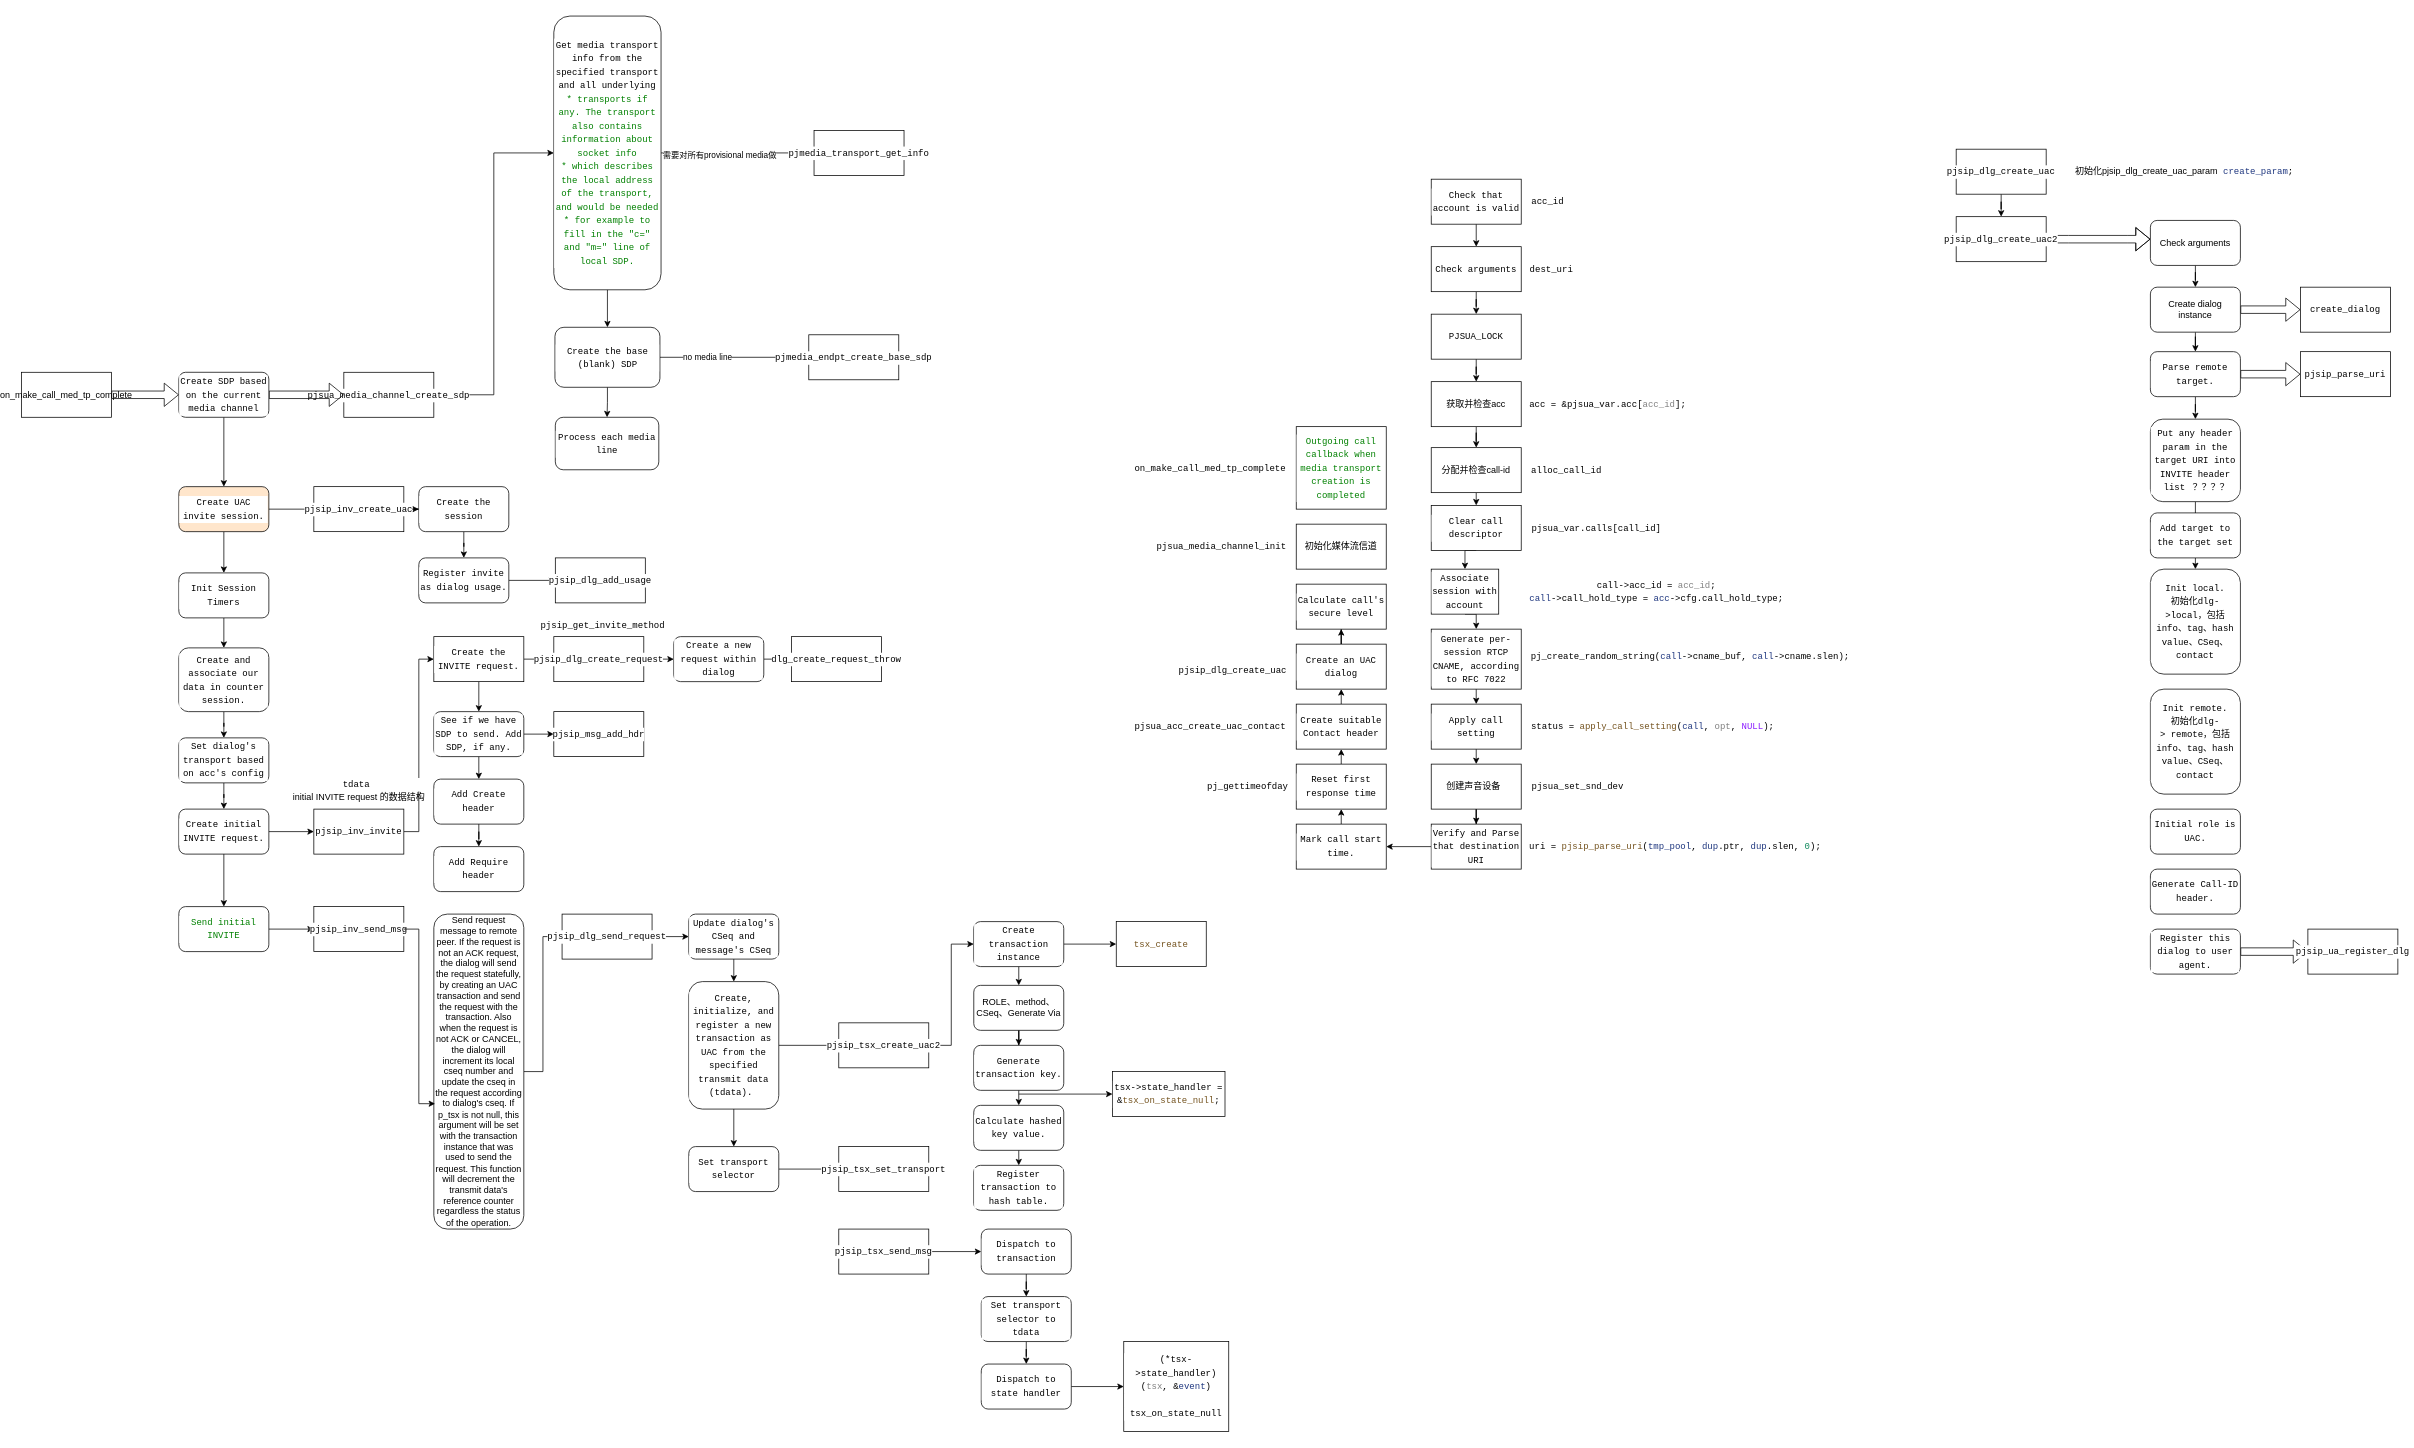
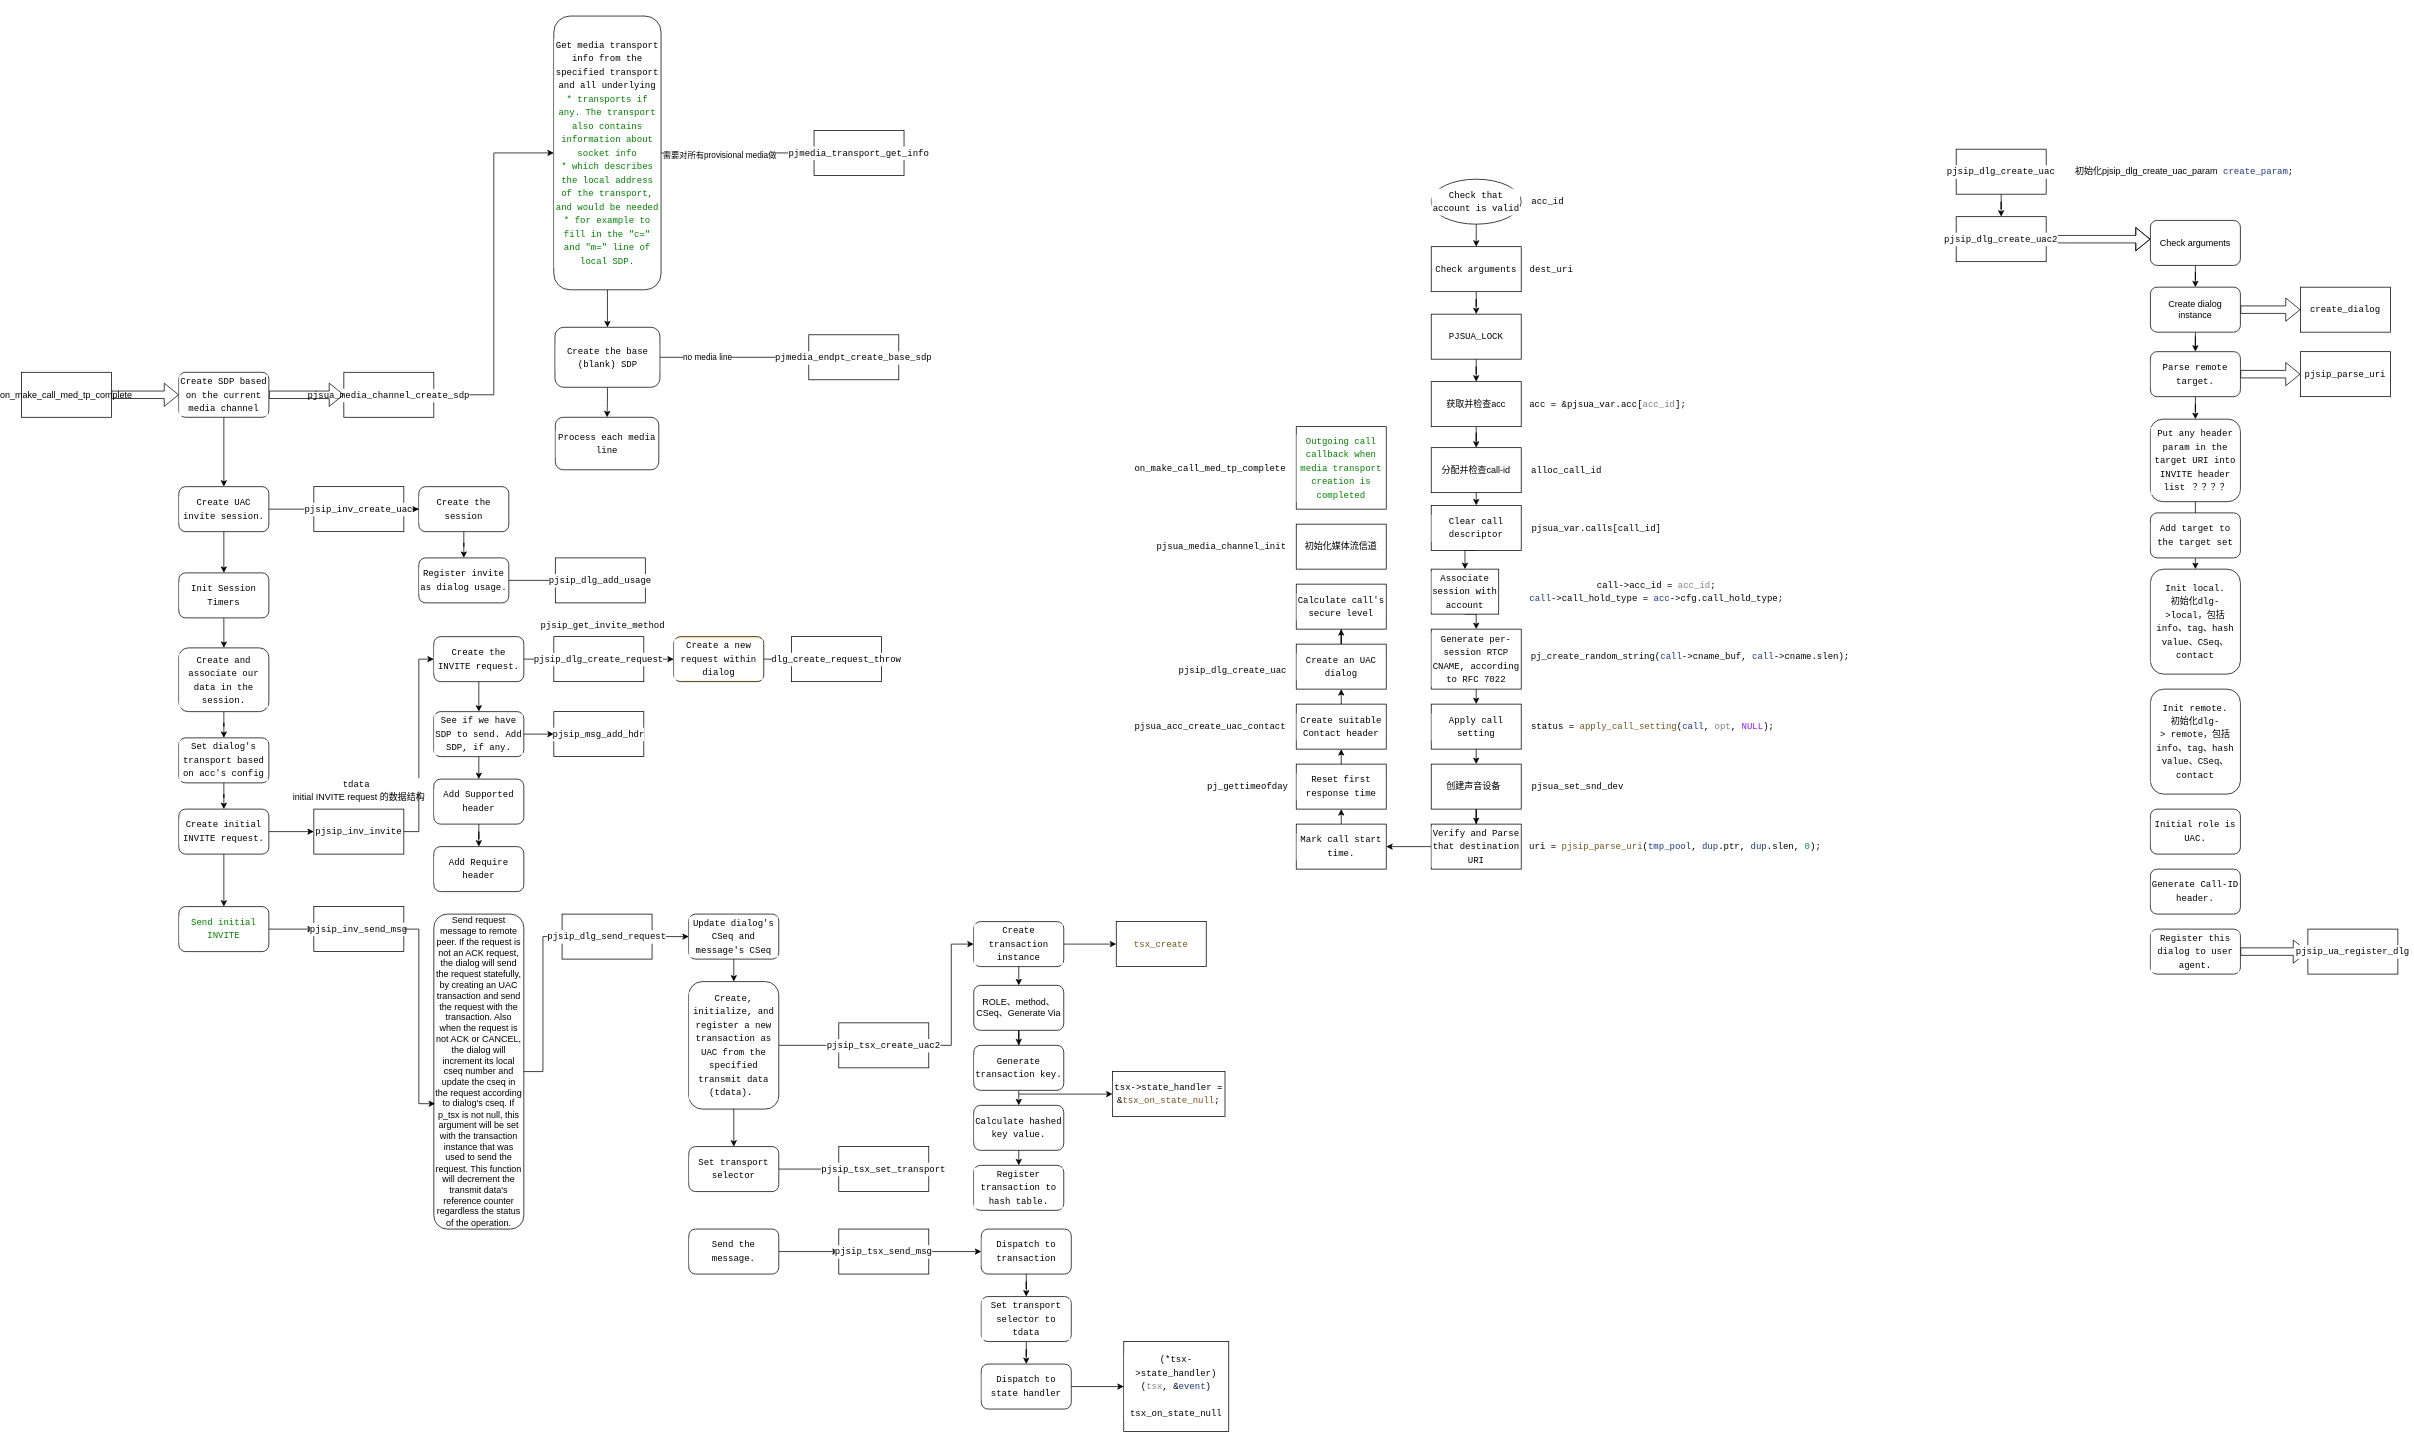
- <mxCell id="3" value="&lt;div style=&quot;background-color: rgb(255, 255, 255); font-family: Menlo, Monaco, &amp;quot;Courier New&amp;quot;, monospace; line-height: 18px;&quot;&gt;Check that account is valid&lt;/div&gt;" style="rounded=0;whiteSpace=wrap;html=1;" vertex="1" parent="1"><mxGeometry x="1900" y="238" width="120" height="60" as="geometry" /></mxCell>
+ <mxCell id="3" value="&lt;div style=&quot;background-color: rgb(255, 255, 255); font-family: Menlo, Monaco, &amp;quot;Courier New&amp;quot;, monospace; line-height: 18px;&quot;&gt;Check that account is valid&lt;/div&gt;" style="ellipse;whiteSpace=wrap;html=1;" vertex="1" parent="1"><mxGeometry x="1900" y="238" width="120" height="60" as="geometry" /></mxCell>
- <mxCell id="95" value="&lt;div style=&quot;background-color: rgb(255, 255, 255); font-family: Menlo, Monaco, &amp;quot;Courier New&amp;quot;, monospace; line-height: 18px;&quot;&gt;Create UAC invite session.&lt;/div&gt;" style="rounded=1;whiteSpace=wrap;html=1;fillColor=#ffe6cc;" vertex="1" parent="1"><mxGeometry x="230" y="648" width="120" height="60" as="geometry" /></mxCell>
+ <mxCell id="95" value="&lt;div style=&quot;background-color: rgb(255, 255, 255); font-family: Menlo, Monaco, &amp;quot;Courier New&amp;quot;, monospace; line-height: 18px;&quot;&gt;Create UAC invite session.&lt;/div&gt;" style="rounded=1;whiteSpace=wrap;html=1;" vertex="1" parent="1"><mxGeometry x="230" y="648" width="120" height="60" as="geometry" /></mxCell>
- <mxCell id="116" value="&lt;div style=&quot;background-color: rgb(255, 255, 255); font-family: Menlo, Monaco, &amp;quot;Courier New&amp;quot;, monospace; line-height: 18px;&quot;&gt;Create the INVITE request.&lt;/div&gt;" style="whiteSpace=wrap;html=1;rounded=0;" vertex="1" parent="1"><mxGeometry x="570" y="848" width="120" height="60" as="geometry" /></mxCell>
+ <mxCell id="116" value="&lt;div style=&quot;background-color: rgb(255, 255, 255); font-family: Menlo, Monaco, &amp;quot;Courier New&amp;quot;, monospace; line-height: 18px;&quot;&gt;Create the INVITE request.&lt;/div&gt;" style="rounded=1;whiteSpace=wrap;html=1;" vertex="1" parent="1"><mxGeometry x="570" y="848" width="120" height="60" as="geometry" /></mxCell>
- <mxCell id="125" value="&lt;div style=&quot;background-color: rgb(255, 255, 255); font-family: Menlo, Monaco, &amp;quot;Courier New&amp;quot;, monospace; line-height: 18px;&quot;&gt;&lt;div style=&quot;line-height: 18px;&quot;&gt;Create a new request within dialog&lt;/div&gt;&lt;/div&gt;" style="rounded=1;whiteSpace=wrap;html=1;" vertex="1" parent="1"><mxGeometry x="890" y="848" width="120" height="60" as="geometry" /></mxCell>
+ <mxCell id="125" value="&lt;div style=&quot;background-color: rgb(255, 255, 255); font-family: Menlo, Monaco, &amp;quot;Courier New&amp;quot;, monospace; line-height: 18px;&quot;&gt;&lt;div style=&quot;line-height: 18px;&quot;&gt;Create a new request within dialog&lt;/div&gt;&lt;/div&gt;" style="rounded=1;whiteSpace=wrap;html=1;fillColor=#fff2cc;" vertex="1" parent="1"><mxGeometry x="890" y="848" width="120" height="60" as="geometry" /></mxCell>
- <mxCell id="105" value="&lt;div style=&quot;background-color: rgb(255, 255, 255); font-family: Menlo, Monaco, &amp;quot;Courier New&amp;quot;, monospace; line-height: 18px;&quot;&gt;Create and associate our data in counter session.&lt;/div&gt;" style="rounded=1;whiteSpace=wrap;html=1;" vertex="1" parent="1"><mxGeometry x="230" y="863" width="120" height="85" as="geometry" /></mxCell>
+ <mxCell id="105" value="&lt;div style=&quot;background-color: rgb(255, 255, 255); font-family: Menlo, Monaco, &amp;quot;Courier New&amp;quot;, monospace; line-height: 18px;&quot;&gt;Create and associate our data in the session.&lt;/div&gt;" style="rounded=1;whiteSpace=wrap;html=1;" vertex="1" parent="1"><mxGeometry x="230" y="863" width="120" height="85" as="geometry" /></mxCell>
- <mxCell id="129" value="&lt;div style=&quot;background-color: rgb(255, 255, 255); font-family: Menlo, Monaco, &amp;quot;Courier New&amp;quot;, monospace; line-height: 18px;&quot;&gt;Add Create header&lt;/div&gt;" style="rounded=1;whiteSpace=wrap;html=1;" vertex="1" parent="1"><mxGeometry x="570" y="1038" width="120" height="60" as="geometry" /></mxCell>
+ <mxCell id="129" value="&lt;div style=&quot;background-color: rgb(255, 255, 255); font-family: Menlo, Monaco, &amp;quot;Courier New&amp;quot;, monospace; line-height: 18px;&quot;&gt;Add Supported header&lt;/div&gt;" style="rounded=1;whiteSpace=wrap;html=1;" vertex="1" parent="1"><mxGeometry x="570" y="1038" width="120" height="60" as="geometry" /></mxCell>
+ <mxCell id="161" value="&lt;div style=&quot;background-color: rgb(255, 255, 255); font-family: Menlo, Monaco, &amp;quot;Courier New&amp;quot;, monospace; line-height: 18px;&quot;&gt;Send the message.&lt;/div&gt;" style="rounded=1;whiteSpace=wrap;html=1;" vertex="1" parent="1"><mxGeometry x="910" y="1638" width="120" height="60" as="geometry" /></mxCell>
+ <mxCell id="160" value="" style="edgeStyle=orthogonalEdgeStyle;rounded=0;orthogonalLoop=1;jettySize=auto;html=1;" edge="1" parent="1" source="161" target="163"><mxGeometry relative="1" as="geometry" /></mxCell>
